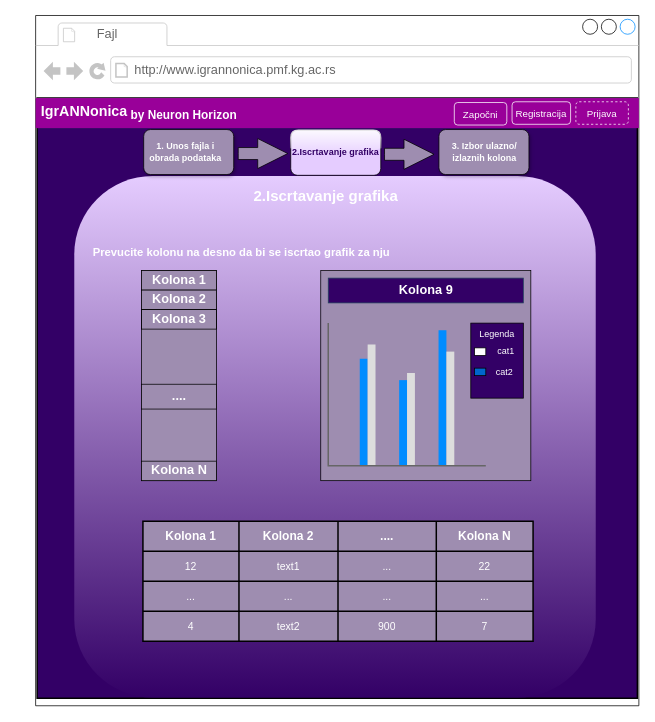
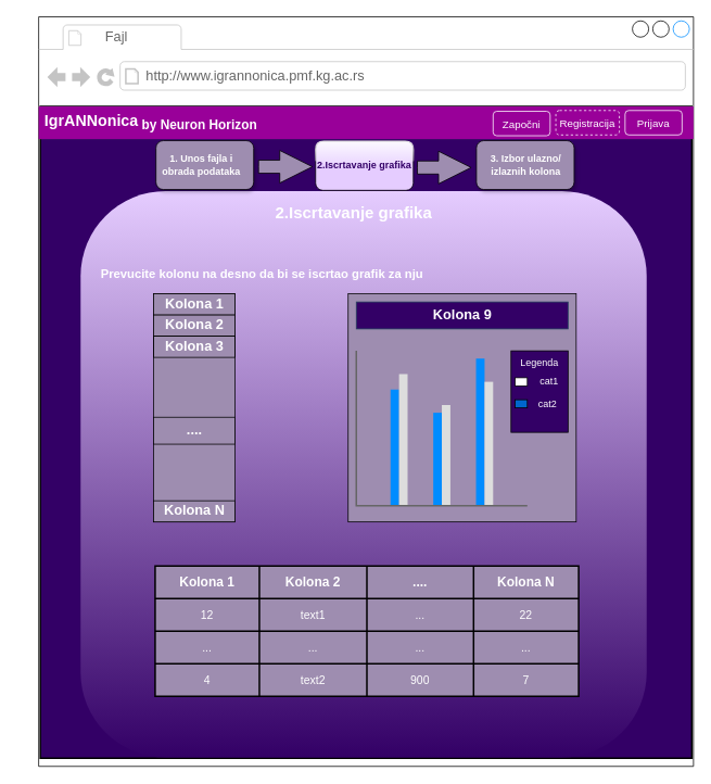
- <mxCell id="55" value="&lt;span style=&quot;color: rgb(255 , 255 , 255) ; font-size: 13px&quot;&gt;Registracija&lt;/span&gt;" style="rounded=1;whiteSpace=wrap;html=1;labelBackgroundColor=none;fontSize=15;strokeColor=#FFFFFF;strokeWidth=1;fillColor=none;gradientColor=none;" vertex="1" parent="2"><mxGeometry x="635" y="115" width="78" height="30" as="geometry" /></mxCell>
+ <mxCell id="55" value="&lt;span style=&quot;color: rgb(255 , 255 , 255) ; font-size: 13px&quot;&gt;Registracija&lt;/span&gt;" style="rounded=1;whiteSpace=wrap;html=1;labelBackgroundColor=none;fontSize=15;strokeColor=#FFFFFF;strokeWidth=1;fillColor=none;gradientColor=none;dashed=1;" vertex="1" parent="2"><mxGeometry x="635" y="115" width="78" height="30" as="geometry" /></mxCell>
- <mxCell id="56" value="&lt;font color=&quot;#ffffff&quot;&gt;&lt;span style=&quot;font-size: 13px&quot;&gt;Prijava&lt;/span&gt;&lt;/font&gt;" style="rounded=1;whiteSpace=wrap;html=1;labelBackgroundColor=none;fontSize=15;strokeColor=#FFFFFF;strokeWidth=1;fillColor=none;gradientColor=none;dashed=1;" vertex="1" parent="2"><mxGeometry x="720" y="115" width="70" height="30" as="geometry" /></mxCell>
+ <mxCell id="56" value="&lt;font color=&quot;#ffffff&quot;&gt;&lt;span style=&quot;font-size: 13px&quot;&gt;Prijava&lt;/span&gt;&lt;/font&gt;" style="rounded=1;whiteSpace=wrap;html=1;labelBackgroundColor=none;fontSize=15;strokeColor=#FFFFFF;strokeWidth=1;fillColor=none;gradientColor=none;" vertex="1" parent="2"><mxGeometry x="720" y="115" width="70" height="30" as="geometry" /></mxCell>
